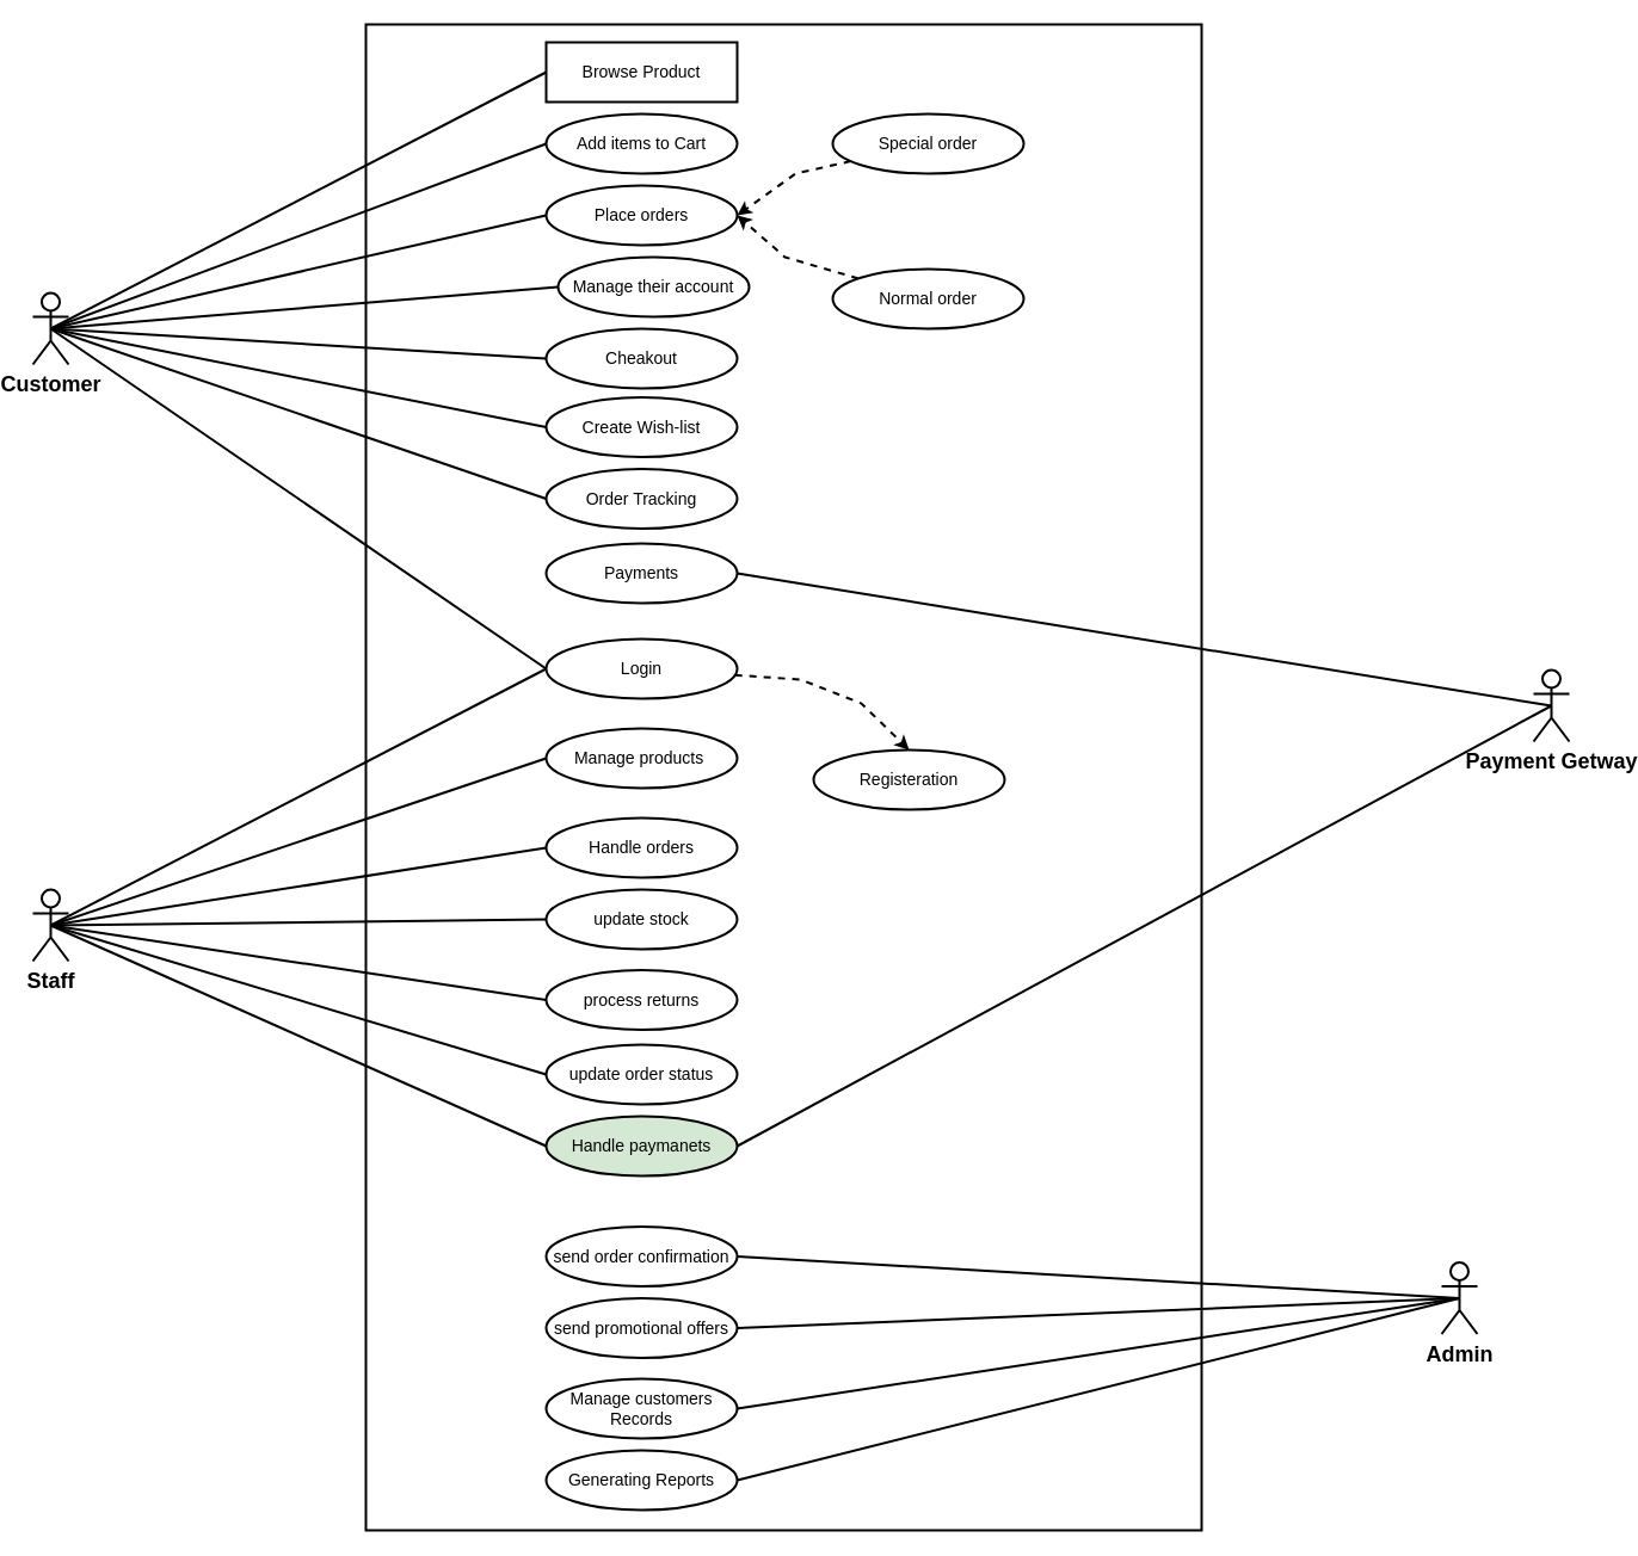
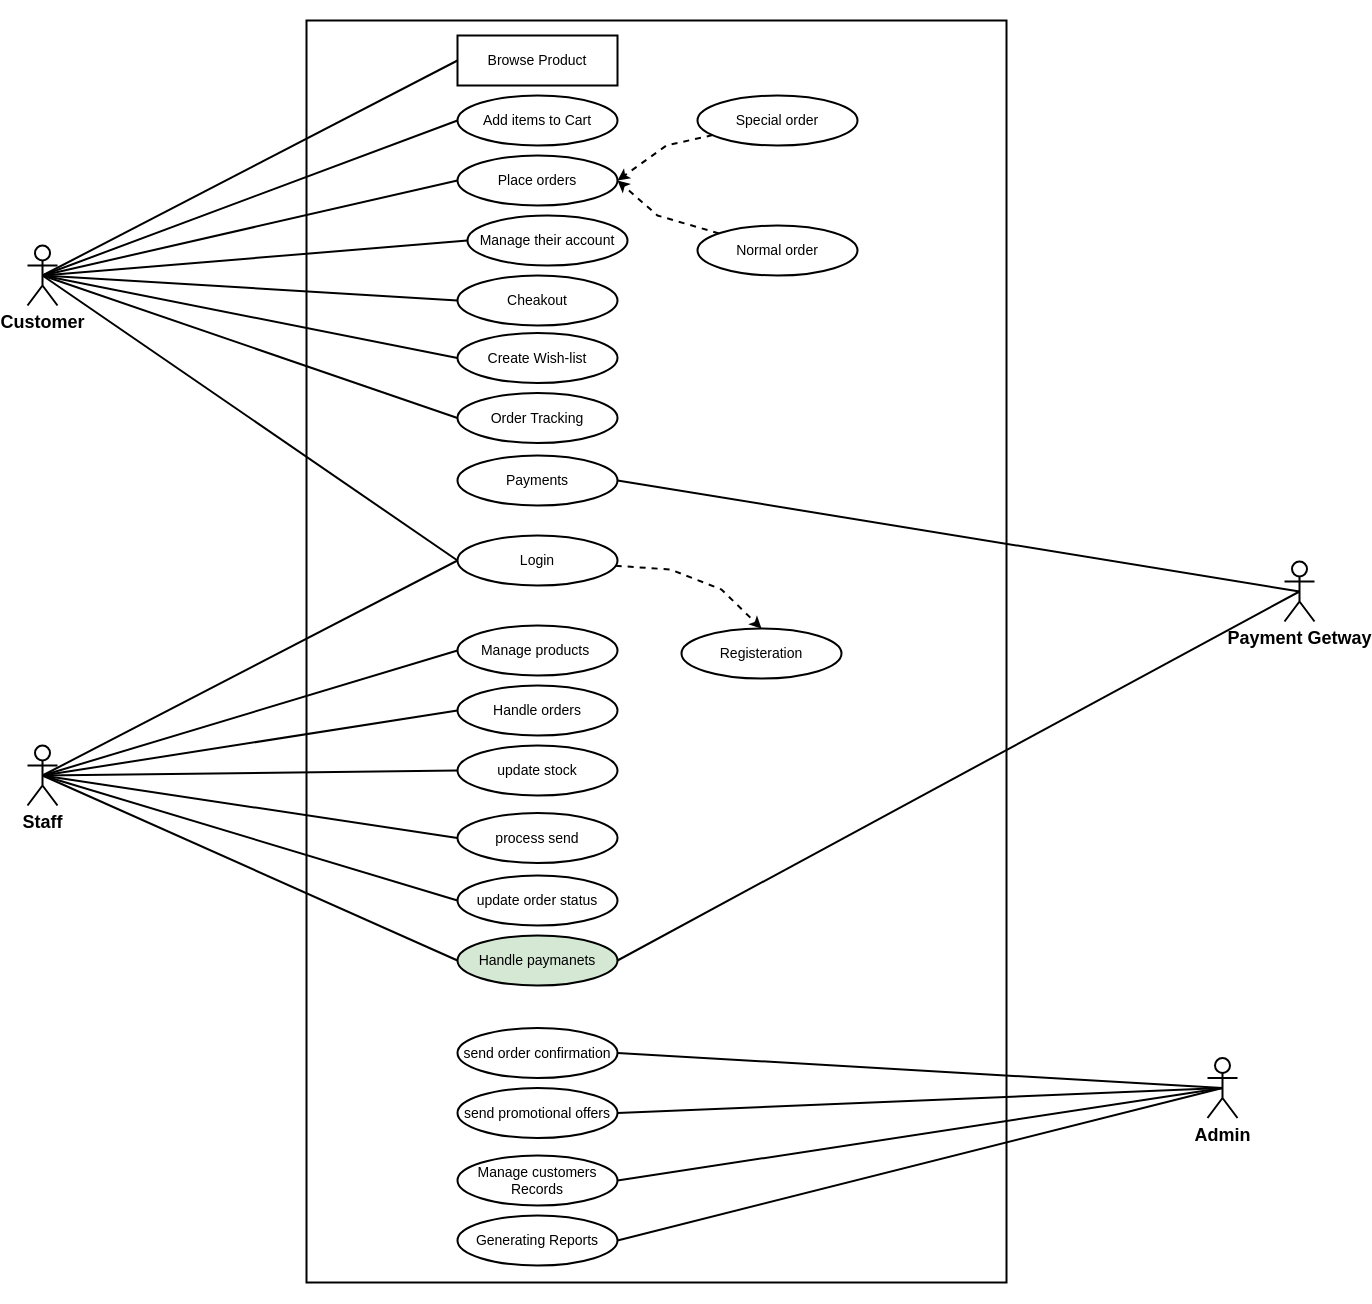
- <mxCell id="15" value="Manage products&amp;nbsp;" style="ellipse;whiteSpace=wrap;html=1;strokeWidth=2;fontSize=14;" parent="1" vertex="1"><mxGeometry x="450" y="610" width="160" height="50" as="geometry" /></mxCell>
+ <mxCell id="15" value="Manage products&amp;nbsp;" style="ellipse;whiteSpace=wrap;html=1;strokeWidth=2;fontSize=14;" parent="1" vertex="1"><mxGeometry x="450" y="625" width="160" height="50" as="geometry" /></mxCell>
- <mxCell id="17" value="process returns" style="ellipse;whiteSpace=wrap;html=1;strokeWidth=2;fontSize=14;" parent="1" vertex="1"><mxGeometry x="450" y="812.5" width="160" height="50" as="geometry" /></mxCell>
+ <mxCell id="17" value="process send" style="ellipse;whiteSpace=wrap;html=1;strokeWidth=2;fontSize=14;" parent="1" vertex="1"><mxGeometry x="450" y="812.5" width="160" height="50" as="geometry" /></mxCell>
